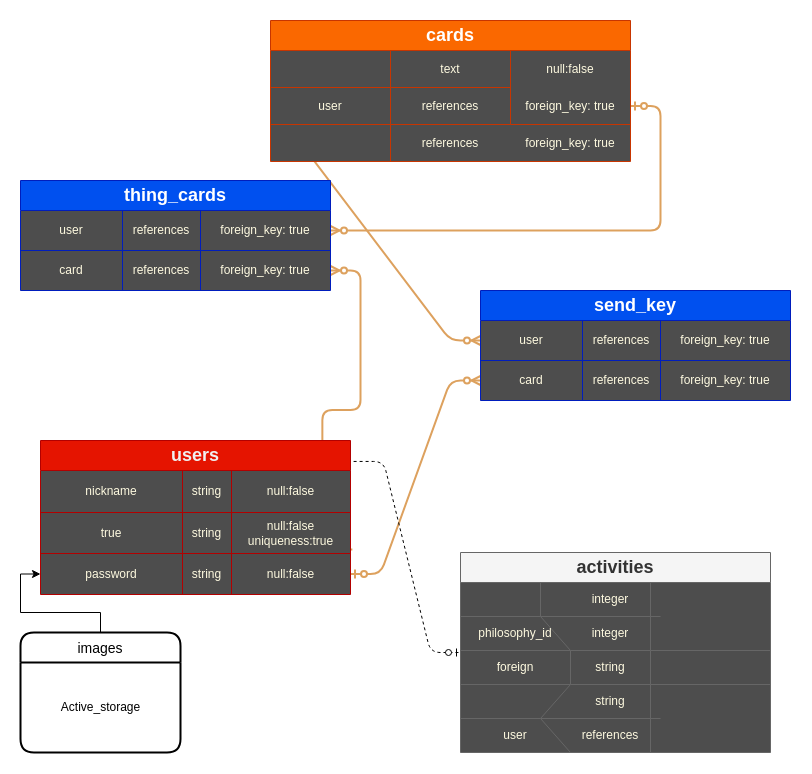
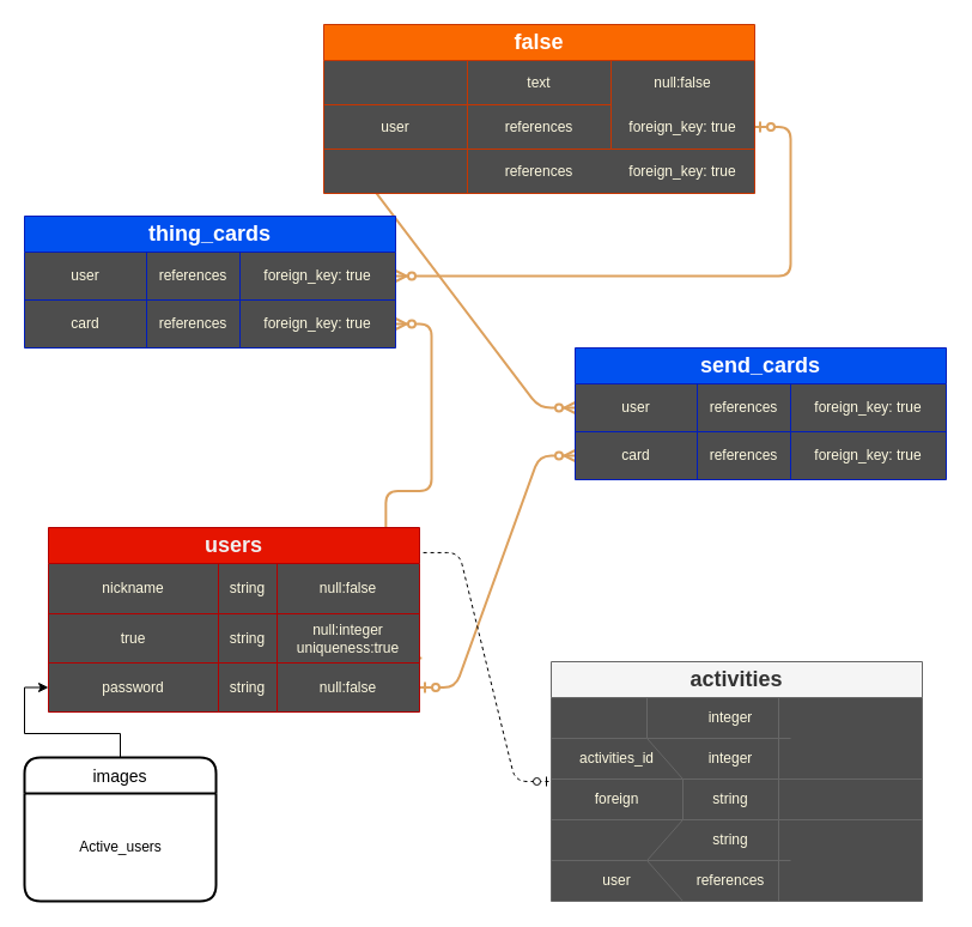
- <mxCell id="27" value="&lt;font style=&quot;font-size: 18px&quot;&gt;cards&lt;/font&gt;" style="shape=table;html=1;whiteSpace=wrap;startSize=30;container=1;collapsible=0;childLayout=tableLayout;fontStyle=1;align=center;rounded=0;sketch=0;fillColor=#fa6800;strokeColor=#C73500;fontColor=#ffffff;swimlaneFillColor=#4D4D4D;" parent="1" vertex="1"><mxGeometry x="270" y="20" width="360" height="141" as="geometry" /></mxCell>
+ <mxCell id="27" value="&lt;font style=&quot;font-size: 18px&quot;&gt;false&lt;/font&gt;" style="shape=table;html=1;whiteSpace=wrap;startSize=30;container=1;collapsible=0;childLayout=tableLayout;fontStyle=1;align=center;rounded=0;sketch=0;fillColor=#fa6800;strokeColor=#C73500;fontColor=#ffffff;swimlaneFillColor=#4D4D4D;" parent="1" vertex="1"><mxGeometry x="270" y="20" width="360" height="141" as="geometry" /></mxCell>
- <mxCell id="47" value="&lt;span style=&quot;font-size: 18px&quot;&gt;send_key&lt;/span&gt;" style="shape=table;html=1;whiteSpace=wrap;startSize=30;container=1;collapsible=0;childLayout=tableLayout;fontStyle=1;align=center;rounded=0;sketch=0;strokeColor=#001DBC;fillColor=#0050ef;swimlaneFillColor=#4D4D4D;fontColor=#ffffff;" parent="1" vertex="1"><mxGeometry x="480" y="290" width="310" height="110" as="geometry" /></mxCell>
+ <mxCell id="47" value="&lt;span style=&quot;font-size: 18px&quot;&gt;send_cards&lt;/span&gt;" style="shape=table;html=1;whiteSpace=wrap;startSize=30;container=1;collapsible=0;childLayout=tableLayout;fontStyle=1;align=center;rounded=0;sketch=0;strokeColor=#001DBC;fillColor=#0050ef;swimlaneFillColor=#4D4D4D;fontColor=#ffffff;" parent="1" vertex="1"><mxGeometry x="480" y="290" width="310" height="110" as="geometry" /></mxCell>
- <mxCell id="64" value="&lt;span&gt;null:false&lt;br&gt;uniqueness:true&lt;/span&gt;" style="shape=partialRectangle;html=1;whiteSpace=wrap;connectable=0;fillColor=none;top=0;left=0;bottom=0;right=0;overflow=hidden;strokeColor=#DDA15E;fontColor=#FEFAE0;" parent="61" vertex="1"><mxGeometry x="191" width="119" height="41" as="geometry" /></mxCell>
+ <mxCell id="64" value="&lt;span&gt;null:integer&lt;br&gt;uniqueness:true&lt;/span&gt;" style="shape=partialRectangle;html=1;whiteSpace=wrap;connectable=0;fillColor=none;top=0;left=0;bottom=0;right=0;overflow=hidden;strokeColor=#DDA15E;fontColor=#FEFAE0;" parent="61" vertex="1"><mxGeometry x="191" width="119" height="41" as="geometry" /></mxCell>
- <mxCell id="13" value="philosophy_id" style="shape=partialRectangle;html=1;whiteSpace=wrap;connectable=0;fillColor=none;top=0;left=0;bottom=0;right=0;overflow=hidden;strokeColor=#DDA15E;fontColor=#FEFAE0;" vertex="1" parent="12"><mxGeometry width="110" height="34" as="geometry" /></mxCell>
+ <mxCell id="13" value="activities_id" style="shape=partialRectangle;html=1;whiteSpace=wrap;connectable=0;fillColor=none;top=0;left=0;bottom=0;right=0;overflow=hidden;strokeColor=#DDA15E;fontColor=#FEFAE0;" vertex="1" parent="12"><mxGeometry width="110" height="34" as="geometry" /></mxCell>
- <mxCell id="70" value="Active_storage" style="text;html=1;align=center;verticalAlign=middle;resizable=0;points=[];autosize=1;" parent="69" vertex="1"><mxGeometry y="30" width="160" height="90" as="geometry" /></mxCell>
+ <mxCell id="70" value="Active_users" style="text;html=1;align=center;verticalAlign=middle;resizable=0;points=[];autosize=1;" parent="69" vertex="1"><mxGeometry y="30" width="160" height="90" as="geometry" /></mxCell>
